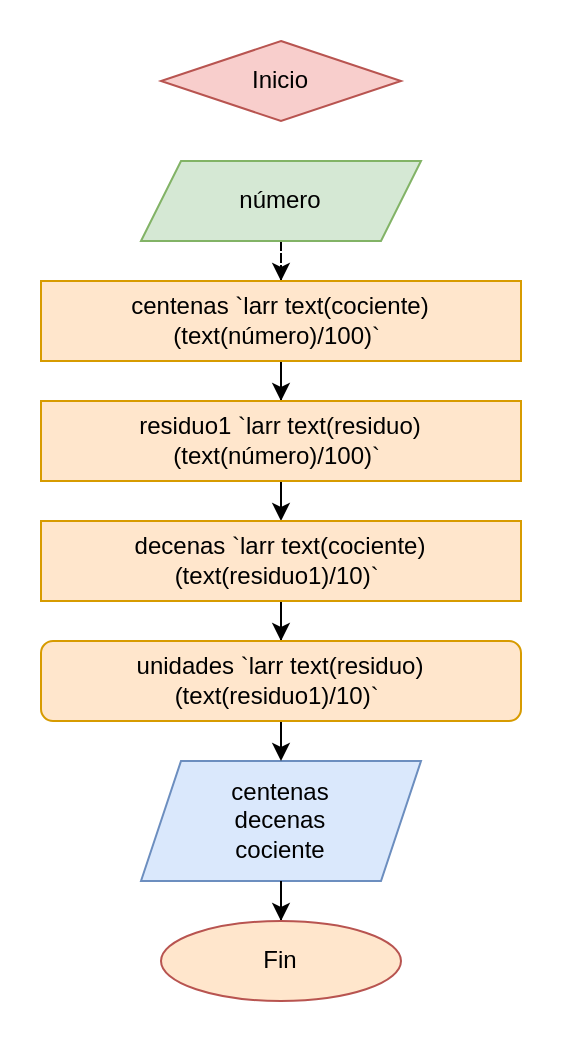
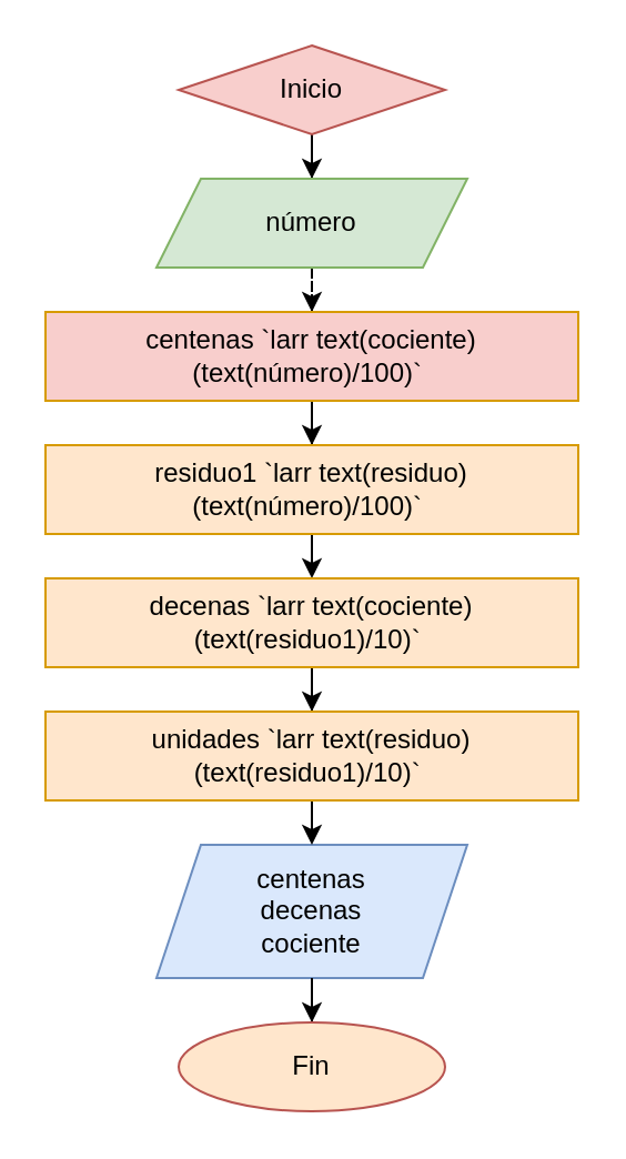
+ <mxCell id="2" value="" style="edgeStyle=orthogonalEdgeStyle;rounded=0;orthogonalLoop=1;jettySize=auto;html=1;" parent="1" source="3" target="5" edge="1"><mxGeometry relative="1" as="geometry" /></mxCell>
- <mxCell id="8" value="centenas `larr text(cociente)(text(número)/100)`&amp;nbsp;" style="whiteSpace=wrap;html=1;fillColor=#ffe6cc;strokeColor=#d79b00;" parent="1" vertex="1"><mxGeometry x="20" y="140" width="240" height="40" as="geometry" /></mxCell>
+ <mxCell id="8" value="centenas `larr text(cociente)(text(número)/100)`&amp;nbsp;" style="whiteSpace=wrap;html=1;fillColor=#f8cecc;strokeColor=#d79b00;" parent="1" vertex="1"><mxGeometry x="20" y="140" width="240" height="40" as="geometry" /></mxCell>
- <mxCell id="17" value="unidades `larr text(residuo)(text(residuo1)/10)`&amp;nbsp;" style="whiteSpace=wrap;html=1;fillColor=#ffe6cc;strokeColor=#d79b00;rounded=1;" vertex="1" parent="1"><mxGeometry x="20" y="320" width="240" height="40" as="geometry" /></mxCell>
+ <mxCell id="17" value="unidades `larr text(residuo)(text(residuo1)/10)`&amp;nbsp;" style="whiteSpace=wrap;html=1;fillColor=#ffe6cc;strokeColor=#d79b00;" vertex="1" parent="1"><mxGeometry x="20" y="320" width="240" height="40" as="geometry" /></mxCell>
